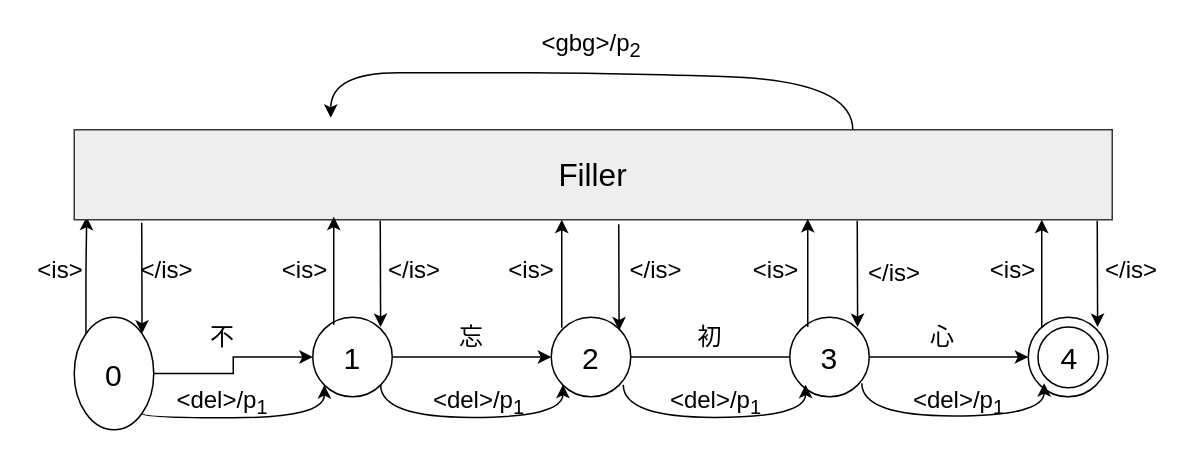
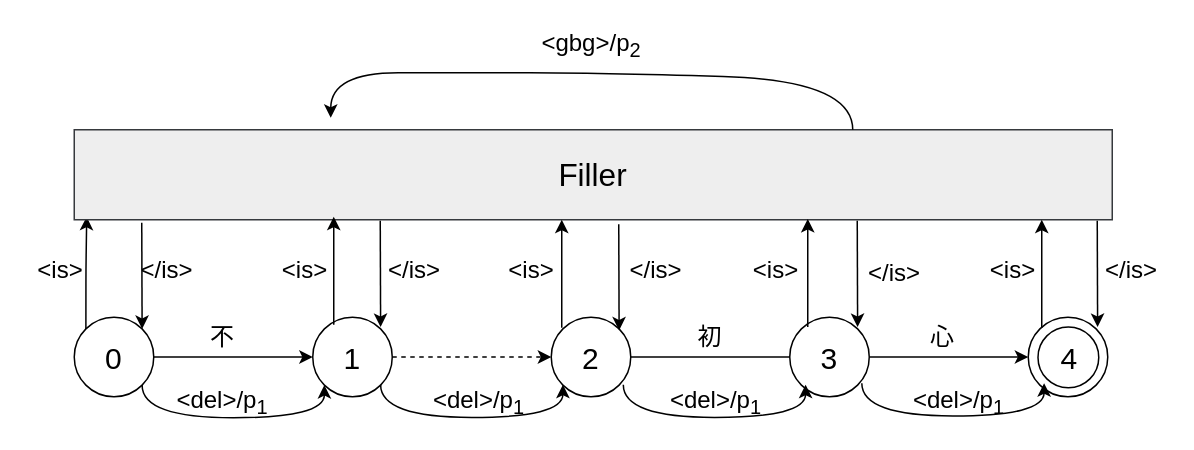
- <mxCell id="14" value="&lt;font style=&quot;font-size: 16px&quot;&gt;忘&lt;/font&gt;" style="text;html=1;strokeColor=none;fillColor=none;align=center;verticalAlign=middle;whiteSpace=wrap;rounded=0;" parent="1" vertex="1"><mxGeometry x="294" y="214" width="40" height="20" as="geometry" /></mxCell>
- <mxCell id="6" style="edgeStyle=orthogonalEdgeStyle;rounded=0;orthogonalLoop=1;jettySize=auto;html=1;exitX=1;exitY=0.5;exitDx=0;exitDy=0;" parent="1" source="7" target="9" edge="1"><mxGeometry relative="1" as="geometry" /></mxCell>
+ <mxCell id="6" style="edgeStyle=orthogonalEdgeStyle;rounded=0;orthogonalLoop=1;jettySize=auto;html=1;exitX=1;exitY=0.5;exitDx=0;exitDy=0;dashed=1;" parent="1" source="7" target="9" edge="1"><mxGeometry relative="1" as="geometry" /></mxCell>
- <mxCell id="5" value="&lt;font style=&quot;font-size: 20px&quot;&gt;0&lt;/font&gt;" style="ellipse;whiteSpace=wrap;html=1;aspect=fixed;" parent="1" vertex="1"><mxGeometry x="49" y="211" width="53" height="75" as="geometry" /></mxCell>
+ <mxCell id="5" value="&lt;font style=&quot;font-size: 20px&quot;&gt;0&lt;/font&gt;" style="ellipse;whiteSpace=wrap;html=1;aspect=fixed;" parent="1" vertex="1"><mxGeometry x="49" y="211" width="53" height="53" as="geometry" /></mxCell>
